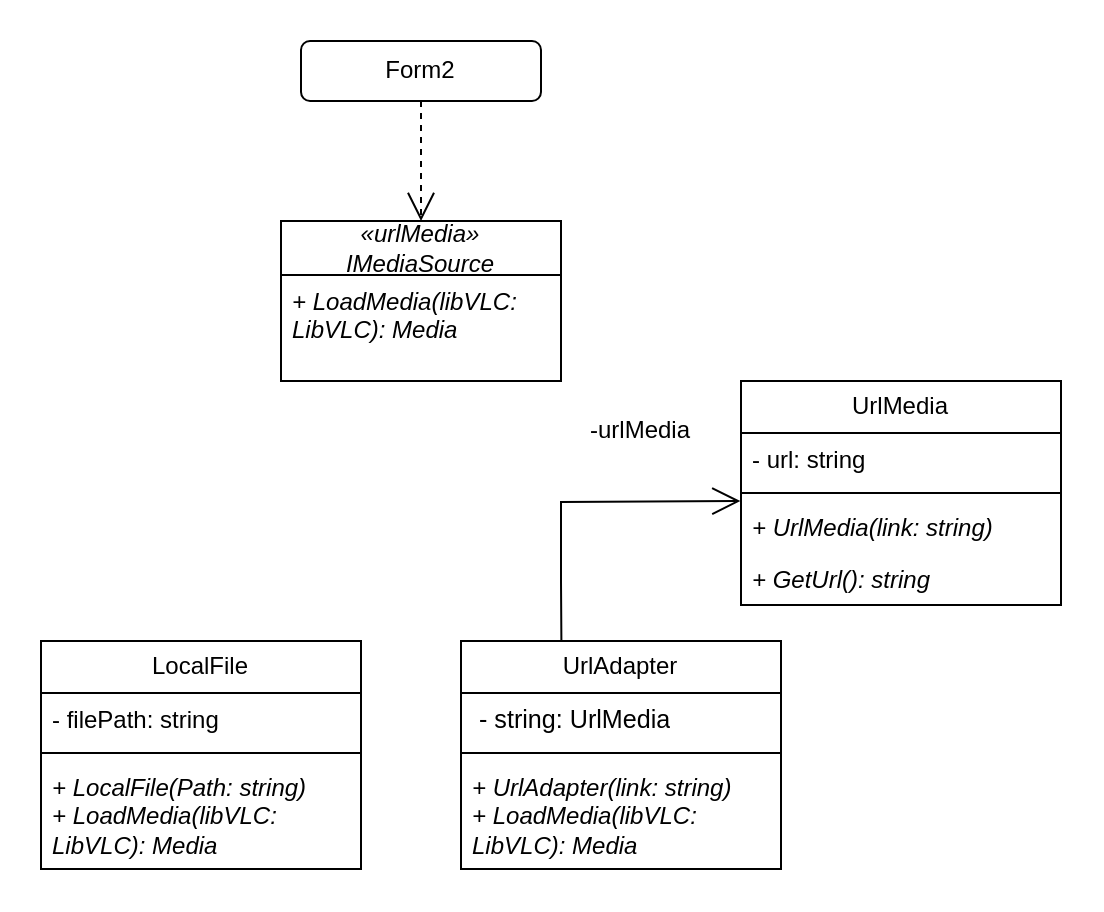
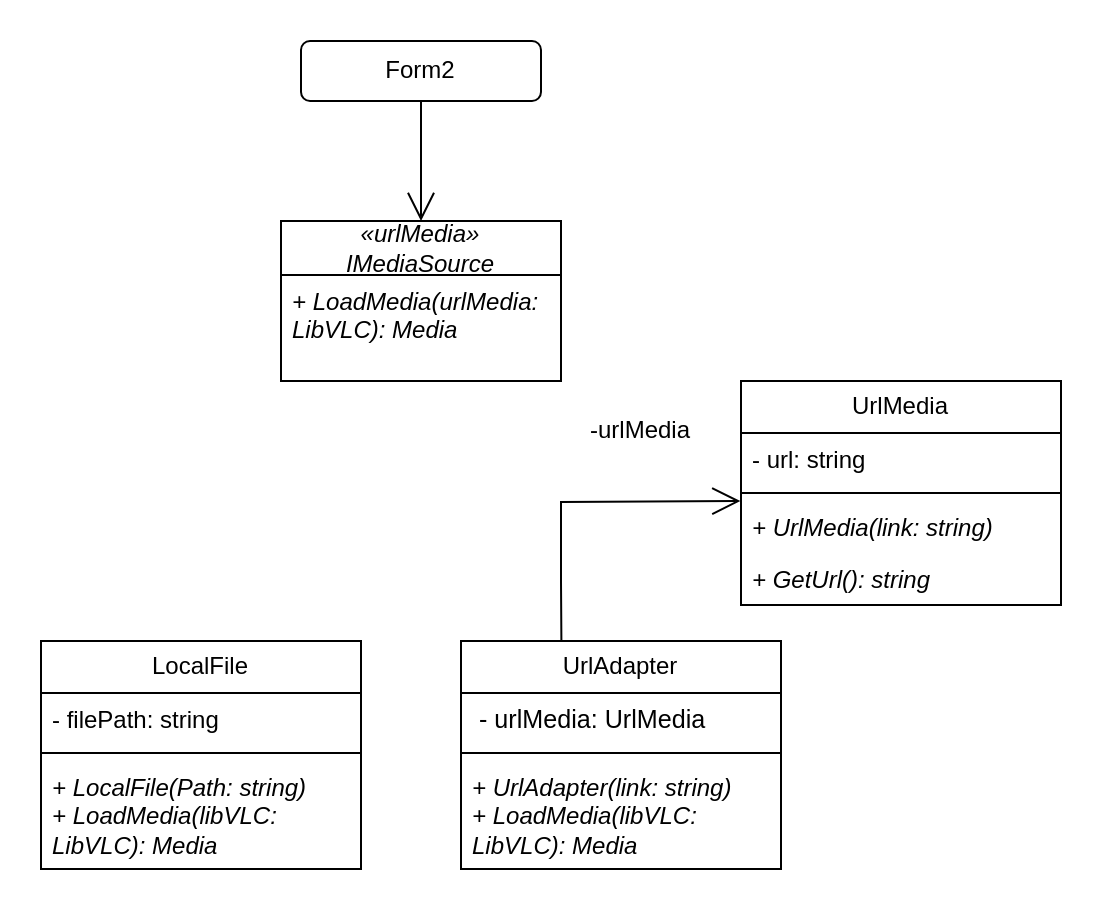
- <mxCell id="10" value="" style="endArrow=open;endSize=12;dashed=1;html=1;rounded=0;exitX=0.5;exitY=1;exitDx=0;exitDy=0;entryX=0.5;entryY=0;entryDx=0;entryDy=0;" parent="1" source="2" target="8" edge="1"><mxGeometry width="160" relative="1" as="geometry"><mxPoint x="182" y="68" as="sourcePoint" /><mxPoint x="2" y="139" as="targetPoint" /></mxGeometry></mxCell>
+ <mxCell id="10" value="" style="endArrow=open;endSize=12;dashed=0;html=1;rounded=0;exitX=0.5;exitY=1;exitDx=0;exitDy=0;entryX=0.5;entryY=0;entryDx=0;entryDy=0;" parent="1" source="2" target="8" edge="1"><mxGeometry width="160" relative="1" as="geometry"><mxPoint x="182" y="68" as="sourcePoint" /><mxPoint x="2" y="139" as="targetPoint" /></mxGeometry></mxCell>
- <mxCell id="9" value="&lt;div&gt;+ LoadMedia(libVLC: LibVLC): Media&lt;/div&gt;" style="text;strokeColor=none;fillColor=none;align=left;verticalAlign=top;spacingLeft=4;spacingRight=4;overflow=hidden;rotatable=0;points=[[0,0.5],[1,0.5]];portConstraint=eastwest;whiteSpace=wrap;html=1;fontStyle=2" parent="8" vertex="1"><mxGeometry y="27" width="140" height="53" as="geometry" /></mxCell>
+ <mxCell id="9" value="&lt;div&gt;+ LoadMedia(urlMedia: LibVLC): Media&lt;/div&gt;" style="text;strokeColor=none;fillColor=none;align=left;verticalAlign=top;spacingLeft=4;spacingRight=4;overflow=hidden;rotatable=0;points=[[0,0.5],[1,0.5]];portConstraint=eastwest;whiteSpace=wrap;html=1;fontStyle=2" parent="8" vertex="1"><mxGeometry y="27" width="140" height="53" as="geometry" /></mxCell>
- <mxCell id="12" value="&lt;pre style=&quot;font-family: var(--ds-font-family-code); overflow: auto; padding: calc(var(--ds-md-zoom)*8px)calc(var(--ds-md-zoom)*12px); text-wrap-mode: wrap; word-break: break-all; font-size: 12.573px; margin-top: 0px !important; margin-bottom: 0px !important;&quot;&gt;&lt;font style=&quot;color: rgb(0, 0, 0);&quot;&gt; - string: UrlMedia&lt;/font&gt;&lt;/pre&gt;" style="text;strokeColor=none;fillColor=none;align=left;verticalAlign=top;spacingLeft=4;spacingRight=4;overflow=hidden;rotatable=0;points=[[0,0.5],[1,0.5]];portConstraint=eastwest;whiteSpace=wrap;html=1;" vertex="1" parent="11"><mxGeometry y="26" width="160" height="26" as="geometry" /></mxCell>
+ <mxCell id="12" value="&lt;pre style=&quot;font-family: var(--ds-font-family-code); overflow: auto; padding: calc(var(--ds-md-zoom)*8px)calc(var(--ds-md-zoom)*12px); text-wrap-mode: wrap; word-break: break-all; font-size: 12.573px; margin-top: 0px !important; margin-bottom: 0px !important;&quot;&gt;&lt;font style=&quot;color: rgb(0, 0, 0);&quot;&gt; - urlMedia: UrlMedia&lt;/font&gt;&lt;/pre&gt;" style="text;strokeColor=none;fillColor=none;align=left;verticalAlign=top;spacingLeft=4;spacingRight=4;overflow=hidden;rotatable=0;points=[[0,0.5],[1,0.5]];portConstraint=eastwest;whiteSpace=wrap;html=1;" vertex="1" parent="11"><mxGeometry y="26" width="160" height="26" as="geometry" /></mxCell>
